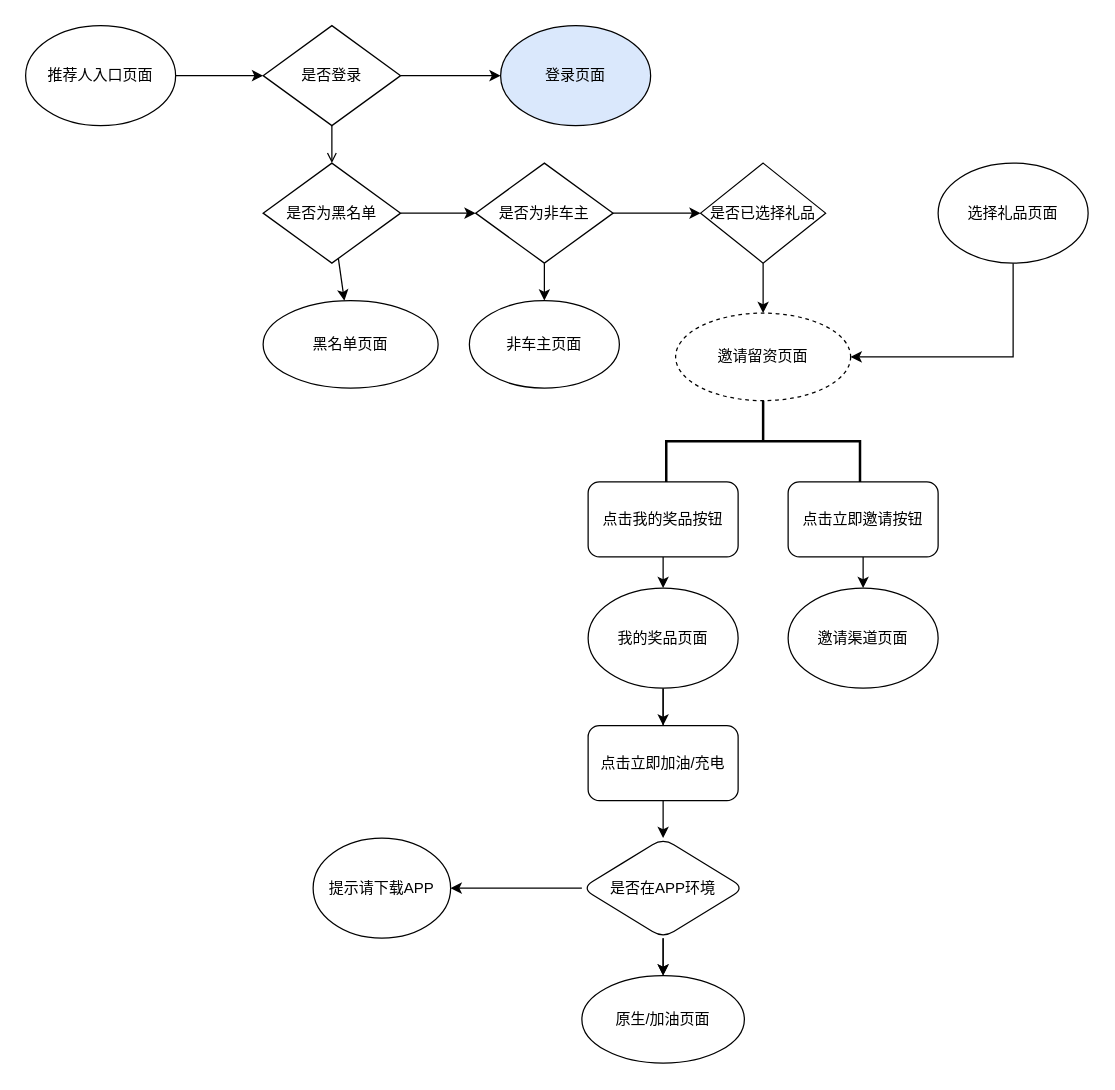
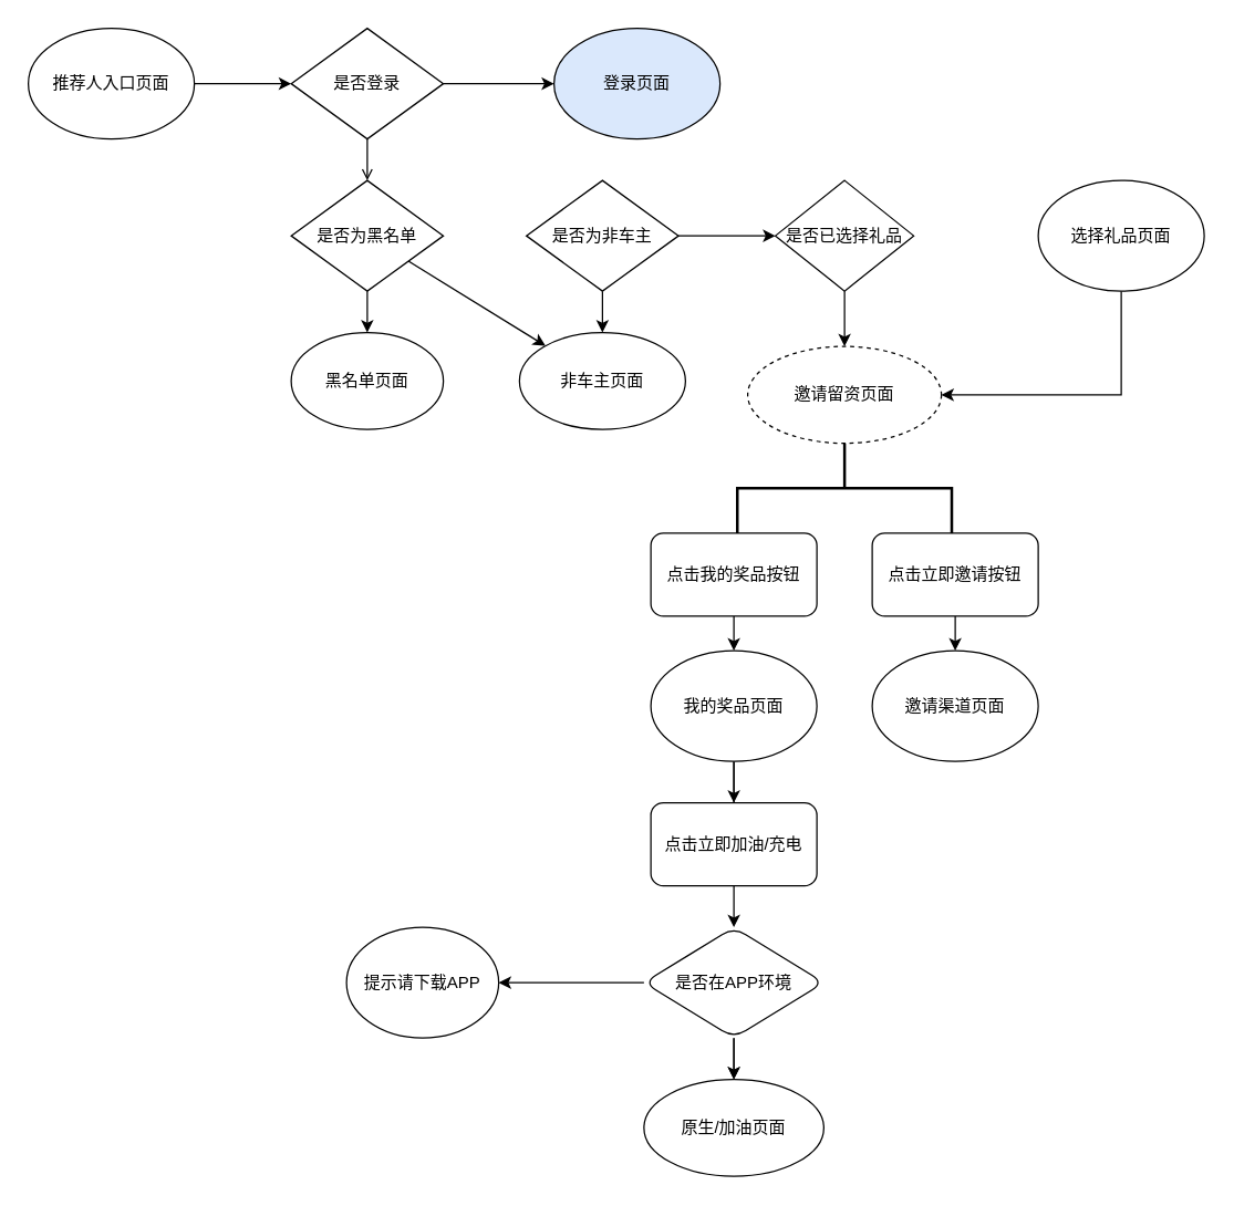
- <mxCell id="8" value="" style="edgeStyle=none;rounded=0;orthogonalLoop=1;jettySize=auto;html=1;" edge="1" parent="1" source="9" target="14"><mxGeometry relative="1" as="geometry" /></mxCell>
+ <mxCell id="8" value="" style="edgeStyle=none;rounded=0;orthogonalLoop=1;jettySize=auto;html=1;" edge="1" parent="1" source="9" target="15"><mxGeometry relative="1" as="geometry" /></mxCell>
- <mxCell id="11" value="黑名单页面" style="ellipse;whiteSpace=wrap;html=1;" vertex="1" parent="1"><mxGeometry x="210" y="240" width="140" height="70" as="geometry" /></mxCell>
+ <mxCell id="11" value="黑名单页面" style="ellipse;whiteSpace=wrap;html=1;" vertex="1" parent="1"><mxGeometry x="210" y="240" width="110" height="70" as="geometry" /></mxCell>
